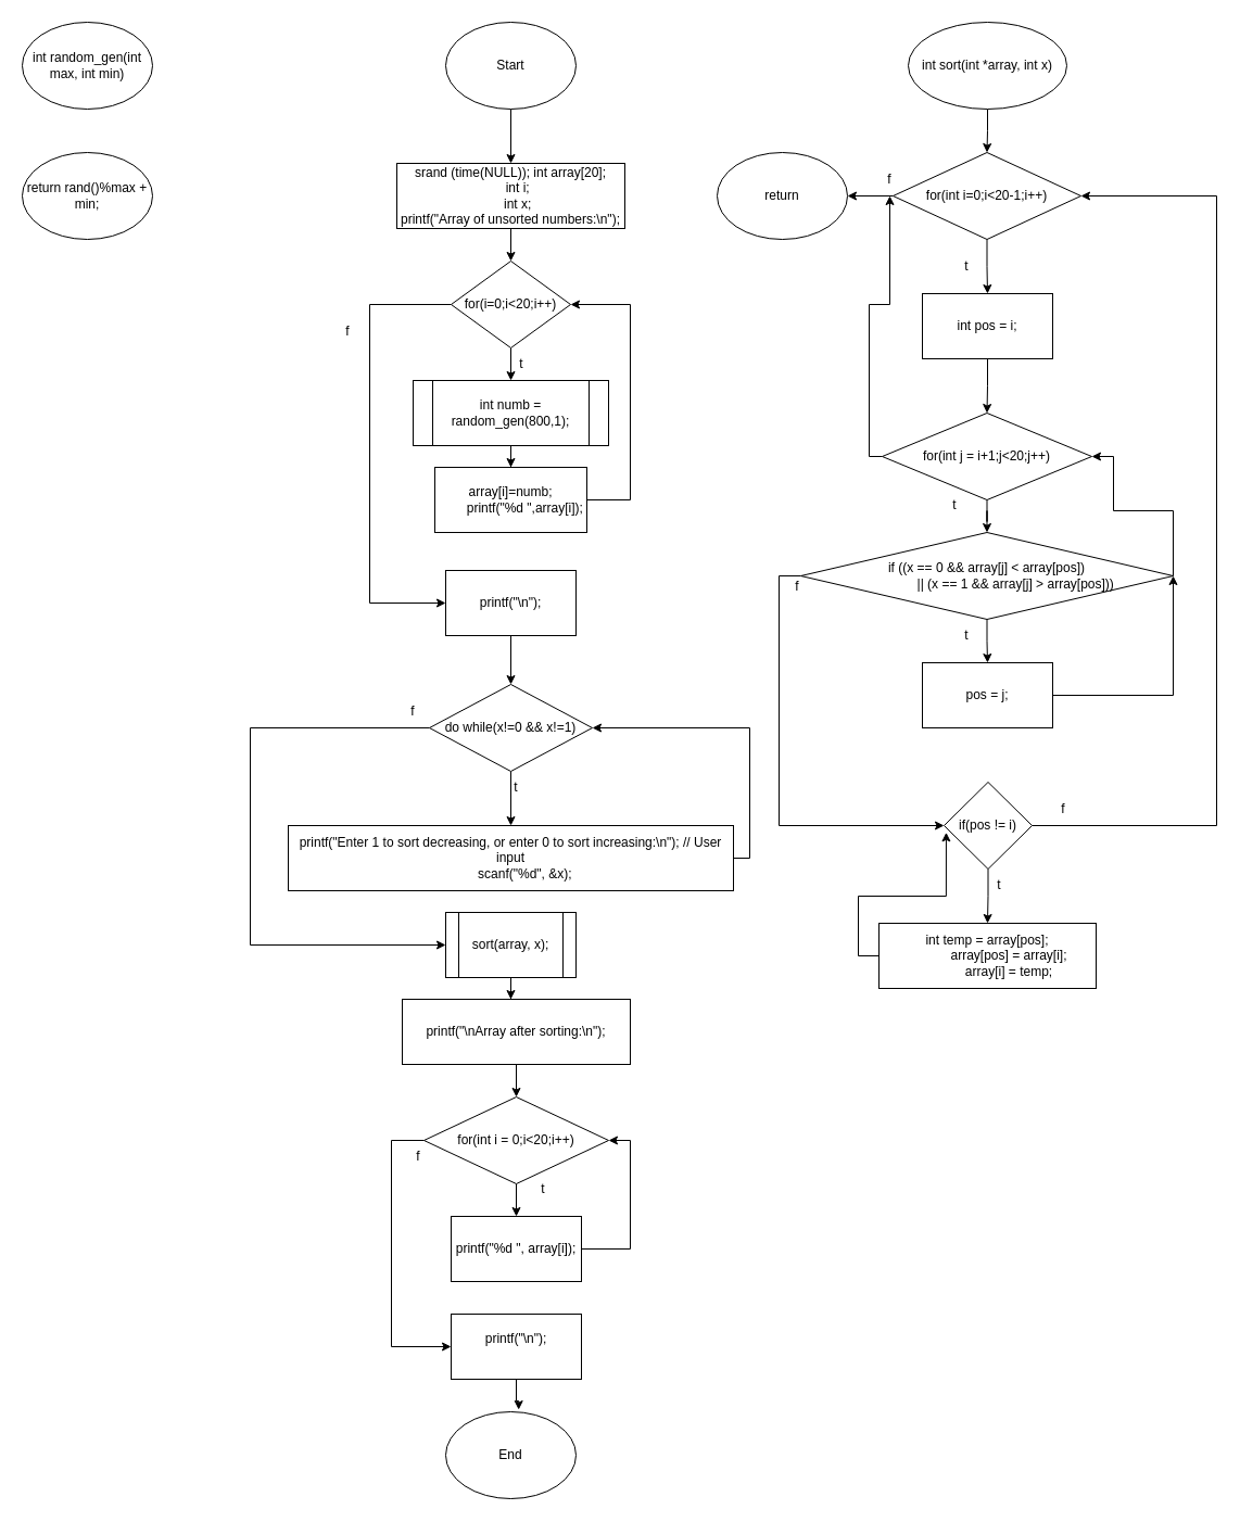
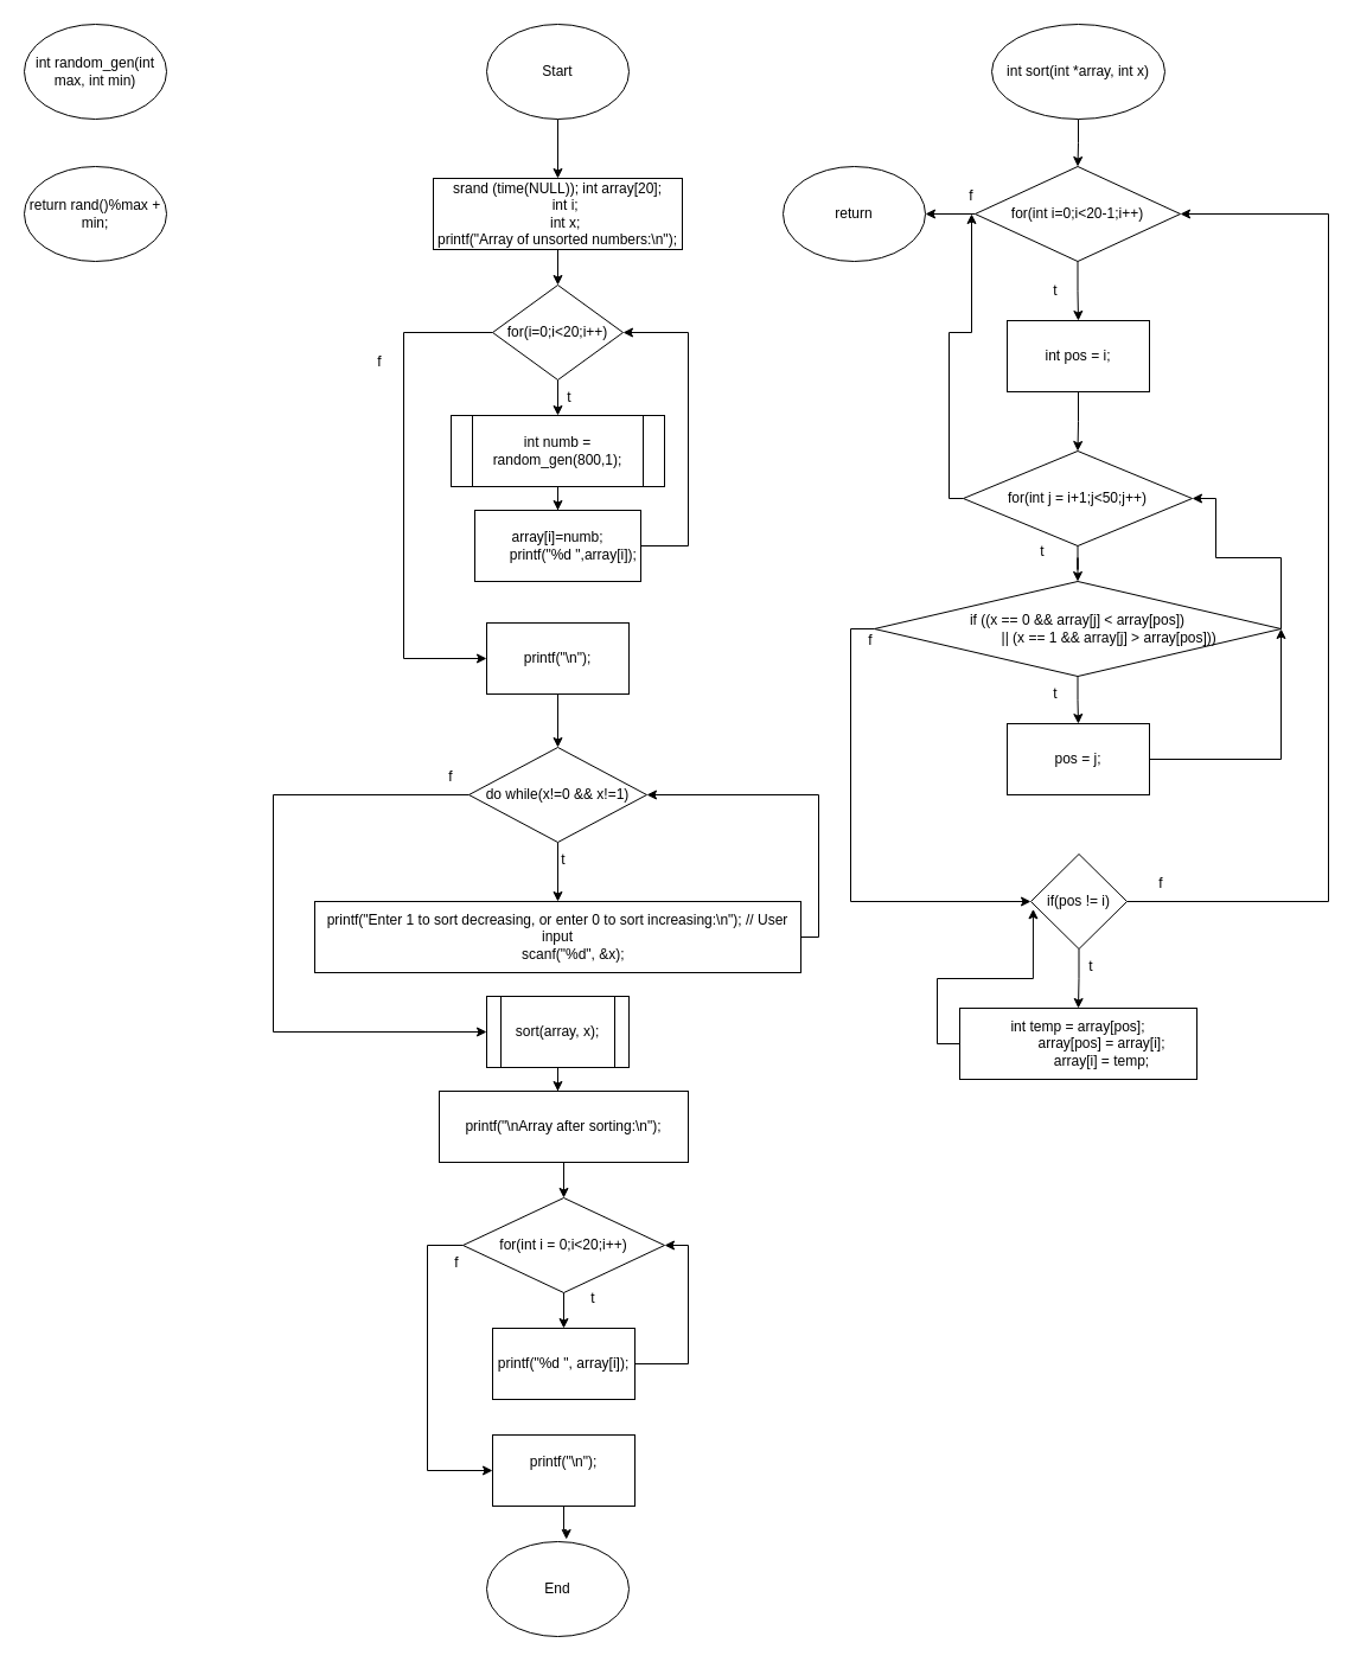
- <mxCell id="41" value="for(int j = i+1;j&amp;lt;20;j++)" style="rhombus;whiteSpace=wrap;html=1;" vertex="1" parent="1"><mxGeometry x="812" y="380" width="193" height="80" as="geometry" /></mxCell>
+ <mxCell id="41" value="for(int j = i+1;j&amp;lt;50;j++)" style="rhombus;whiteSpace=wrap;html=1;" vertex="1" parent="1"><mxGeometry x="812" y="380" width="193" height="80" as="geometry" /></mxCell>
